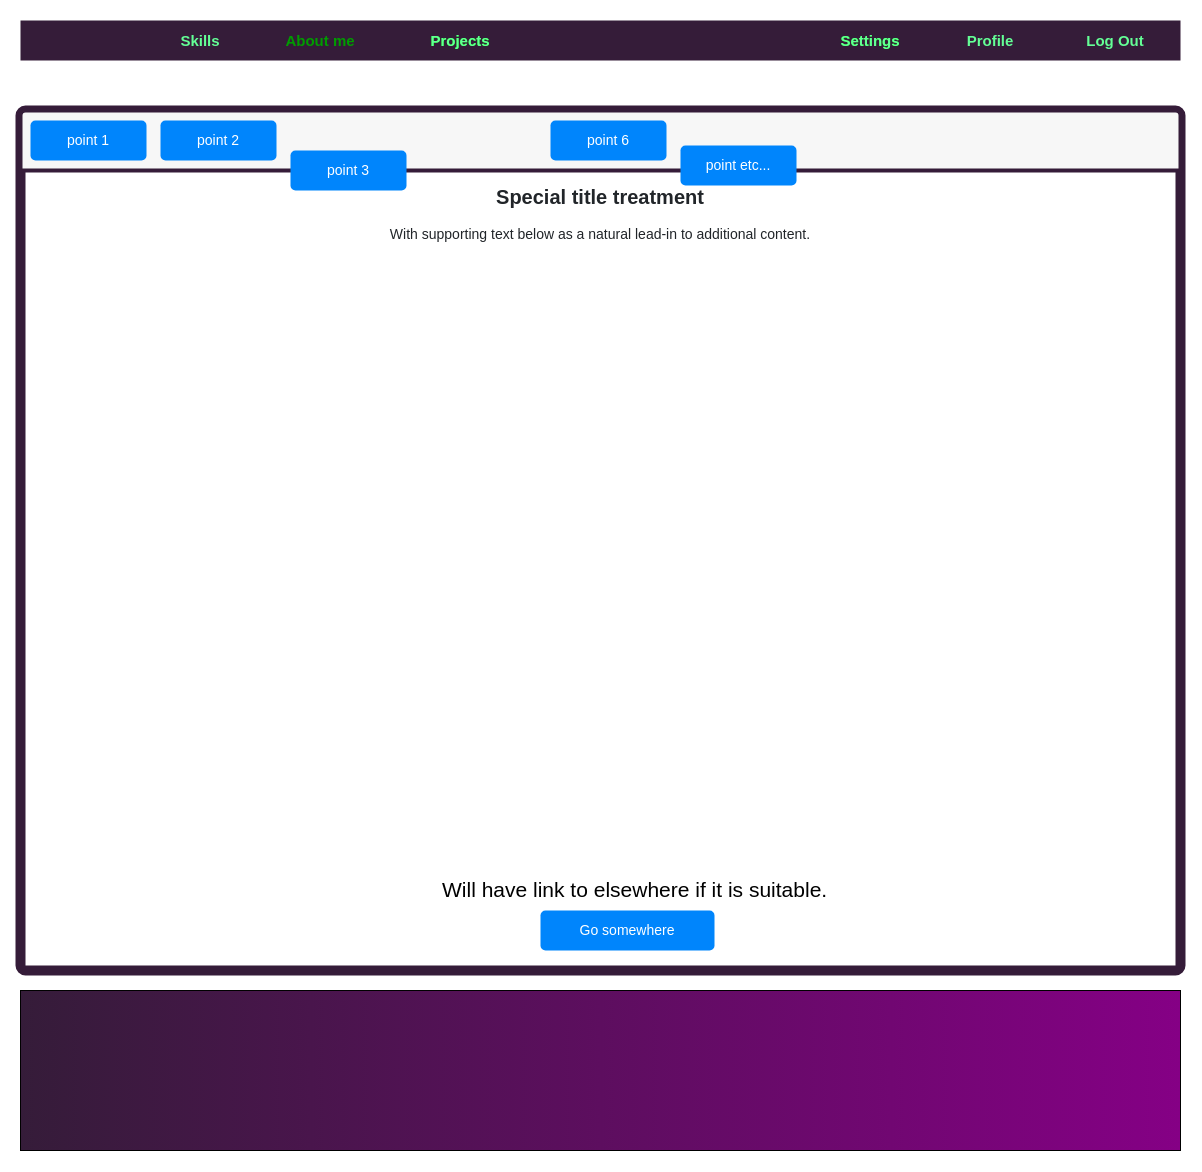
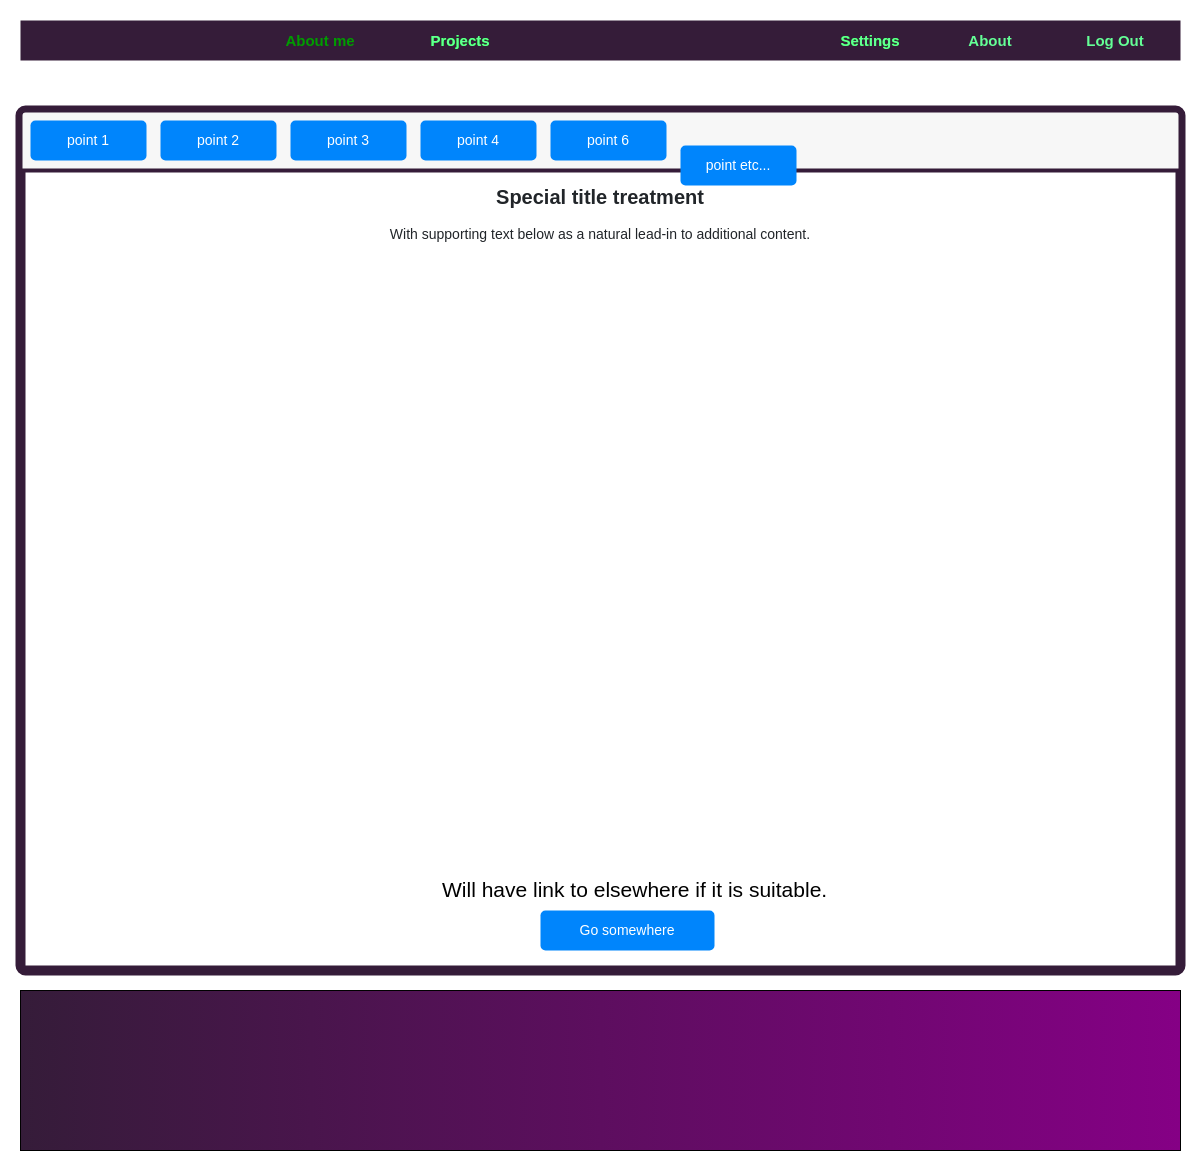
- <mxCell id="4" value="Skills" style="html=1;shadow=0;dashed=0;fillColor=none;strokeColor=none;shape=mxgraph.bootstrap.rect;fontColor=#64FF96;whiteSpace=wrap;fillOpacity=100;fontStyle=1;fontSize=15;" parent="1" vertex="1"><mxGeometry x="140" y="20" width="120" height="40" as="geometry" /></mxCell>
- <mxCell id="7" value="Profile" style="html=1;shadow=0;dashed=0;fillColor=none;strokeColor=none;shape=mxgraph.bootstrap.rect;fontColor=#64FF96;whiteSpace=wrap;fontStyle=1;fontSize=15;" parent="1" vertex="1"><mxGeometry x="930" y="20" width="120" height="40" as="geometry" /></mxCell>
+ <mxCell id="7" value="About" style="html=1;shadow=0;dashed=0;fillColor=none;strokeColor=none;shape=mxgraph.bootstrap.rect;fontColor=#64FF96;whiteSpace=wrap;fontStyle=1;fontSize=15;" parent="1" vertex="1"><mxGeometry x="930" y="20" width="120" height="40" as="geometry" /></mxCell>
+ <mxCell id="19" value="point 4" style="html=1;shadow=0;dashed=0;shape=mxgraph.bootstrap.rrect;arcSize=5;strokeColor=none;fillColor=#0085FC;rSize=5;perimeter=none;whiteSpace=wrap;resizeWidth=1;align=center;spacing=20;fontSize=14;fontColor=#ffffff;" vertex="1" parent="12"><mxGeometry x="400" y="10" width="116" height="40" as="geometry" /></mxCell>
- <mxCell id="18" value="point 3" style="html=1;shadow=0;dashed=0;shape=mxgraph.bootstrap.rrect;arcSize=5;strokeColor=none;fillColor=#0085FC;rSize=5;perimeter=none;whiteSpace=wrap;resizeWidth=1;align=center;spacing=20;fontSize=14;fontColor=#ffffff;" vertex="1" parent="12"><mxGeometry x="270" y="40" width="116" height="40" as="geometry" /></mxCell>
+ <mxCell id="18" value="point 3" style="html=1;shadow=0;dashed=0;shape=mxgraph.bootstrap.rrect;arcSize=5;strokeColor=none;fillColor=#0085FC;rSize=5;perimeter=none;whiteSpace=wrap;resizeWidth=1;align=center;spacing=20;fontSize=14;fontColor=#ffffff;" vertex="1" parent="12"><mxGeometry x="270" y="10" width="116" height="40" as="geometry" /></mxCell>
